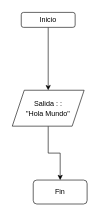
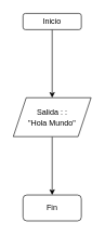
- <mxCell id="6" value="&lt;font style=&quot;font-size: 12px&quot;&gt;Fin&lt;/font&gt;" style="rounded=1;whiteSpace=wrap;html=1;" vertex="1" parent="1"><mxGeometry x="55" y="300" width="90" height="40" as="geometry" /></mxCell>
+ <mxCell id="6" value="&lt;font style=&quot;font-size: 12px&quot;&gt;Fin&lt;/font&gt;" style="rounded=1;whiteSpace=wrap;html=1;" vertex="1" parent="1"><mxGeometry x="35" y="300" width="90" height="40" as="geometry" /></mxCell>
